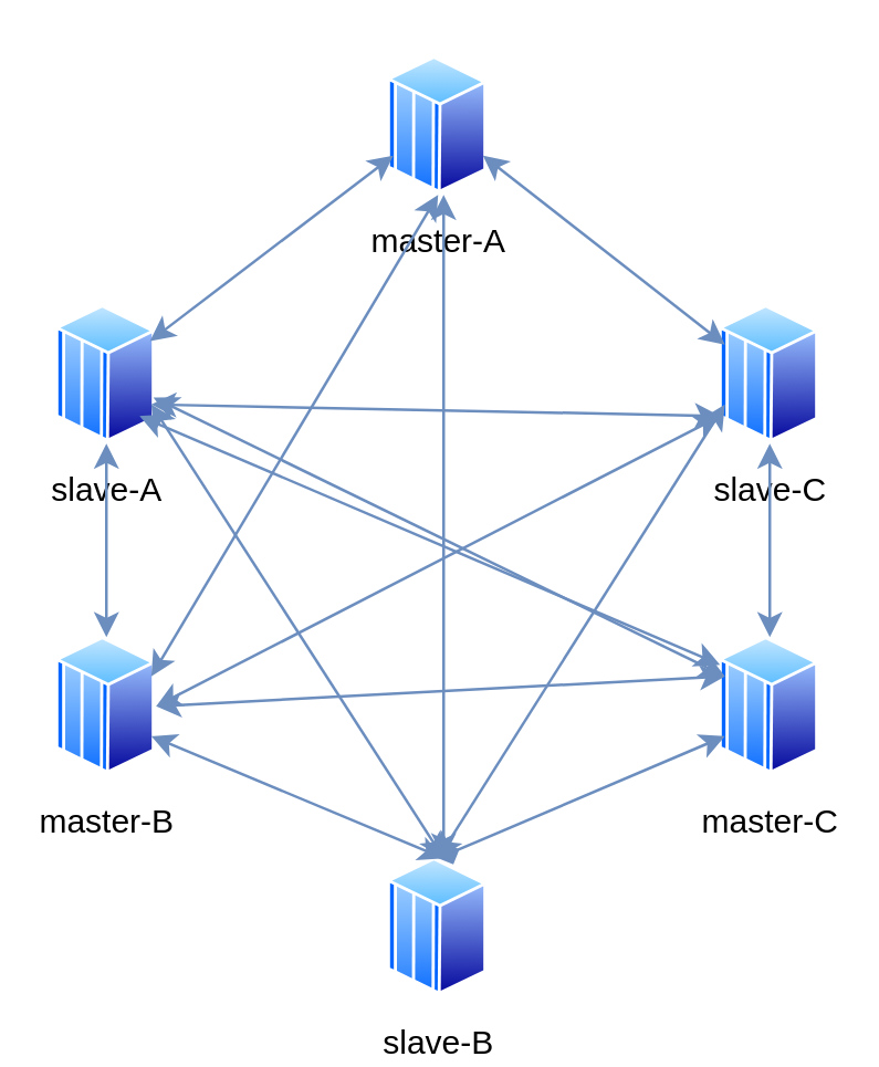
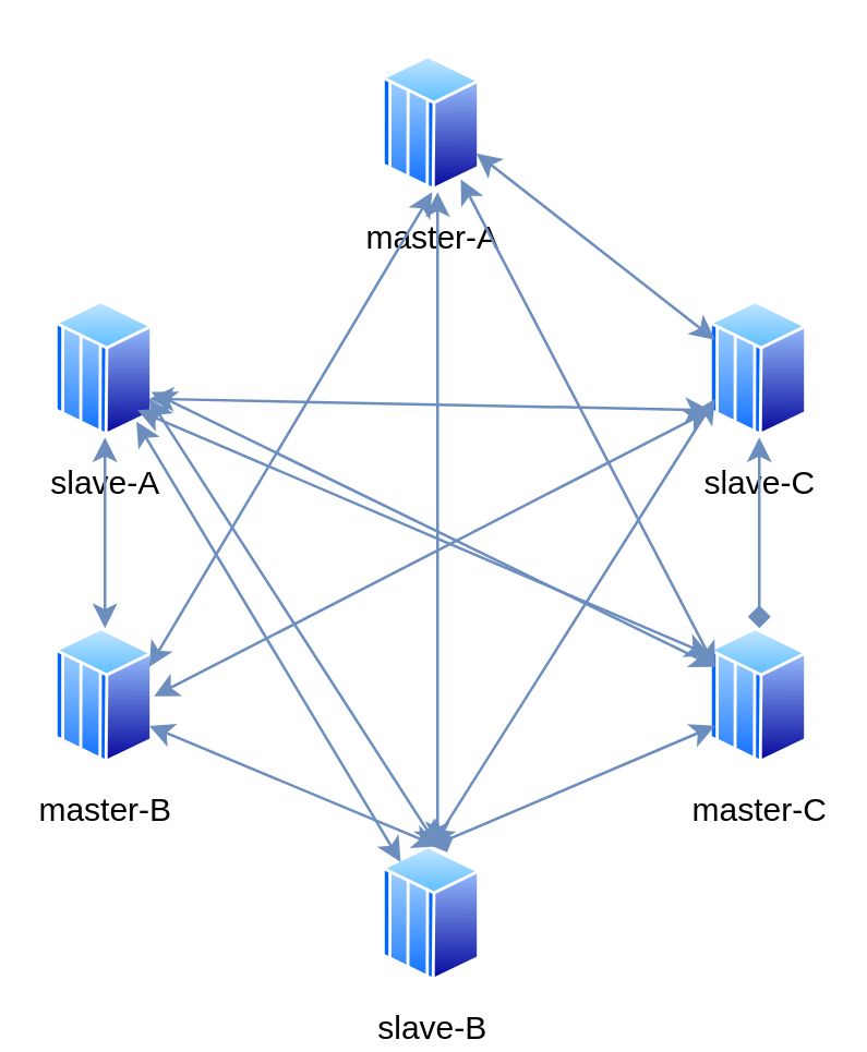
- <mxCell id="8" value="" style="endArrow=classic;startArrow=classic;html=1;entryX=0;entryY=0.75;entryDx=0;entryDy=0;fillColor=#dae8fc;strokeColor=#6c8ebf;" edge="1" parent="1" source="2" target="4"><mxGeometry width="50" height="50" relative="1" as="geometry"><mxPoint x="70" y="130" as="sourcePoint" /><mxPoint x="120" y="80" as="targetPoint" /></mxGeometry></mxCell>
+ <mxCell id="8" value="" style="endArrow=classic;startArrow=classic;html=1;fillColor=#dae8fc;strokeColor=#6c8ebf;" edge="1" parent="1" source="2" target="5"><mxGeometry width="50" height="50" relative="1" as="geometry"><mxPoint x="70" y="130" as="sourcePoint" /><mxPoint x="120" y="80" as="targetPoint" /></mxGeometry></mxCell>
- <mxCell id="22" value="" style="endArrow=classic;startArrow=classic;html=1;entryX=0.5;entryY=0;entryDx=0;entryDy=0;exitX=0.5;exitY=1;exitDx=0;exitDy=0;fillColor=#dae8fc;strokeColor=#6c8ebf;" edge="1" parent="1" source="7" target="6"><mxGeometry width="50" height="50" relative="1" as="geometry"><mxPoint x="30" y="430" as="sourcePoint" /><mxPoint x="80" y="380" as="targetPoint" /></mxGeometry></mxCell>
+ <mxCell id="22" value="" style="endArrow=diamond;startArrow=classic;html=1;entryX=0.5;entryY=0;entryDx=0;entryDy=0;exitX=0.5;exitY=1;exitDx=0;exitDy=0;fillColor=#dae8fc;strokeColor=#6c8ebf;" edge="1" parent="1" source="7" target="6"><mxGeometry width="50" height="50" relative="1" as="geometry"><mxPoint x="30" y="430" as="sourcePoint" /><mxPoint x="80" y="380" as="targetPoint" /></mxGeometry></mxCell>
- <mxCell id="18" value="" style="endArrow=classic;startArrow=classic;html=1;entryX=1;entryY=0.5;entryDx=0;entryDy=0;exitX=0;exitY=0.25;exitDx=0;exitDy=0;fillColor=#dae8fc;strokeColor=#6c8ebf;" edge="1" parent="1" source="6" target="3"><mxGeometry width="50" height="50" relative="1" as="geometry"><mxPoint x="30" y="430" as="sourcePoint" /><mxPoint x="80" y="380" as="targetPoint" /></mxGeometry></mxCell>
+ <mxCell id="18" value="" style="endArrow=classic;startArrow=classic;html=1;exitX=0;exitY=0.25;exitDx=0;exitDy=0;fillColor=#dae8fc;strokeColor=#6c8ebf;" edge="1" parent="1" source="6" target="4"><mxGeometry width="50" height="50" relative="1" as="geometry"><mxPoint x="30" y="430" as="sourcePoint" /><mxPoint x="80" y="380" as="targetPoint" /></mxGeometry></mxCell>
